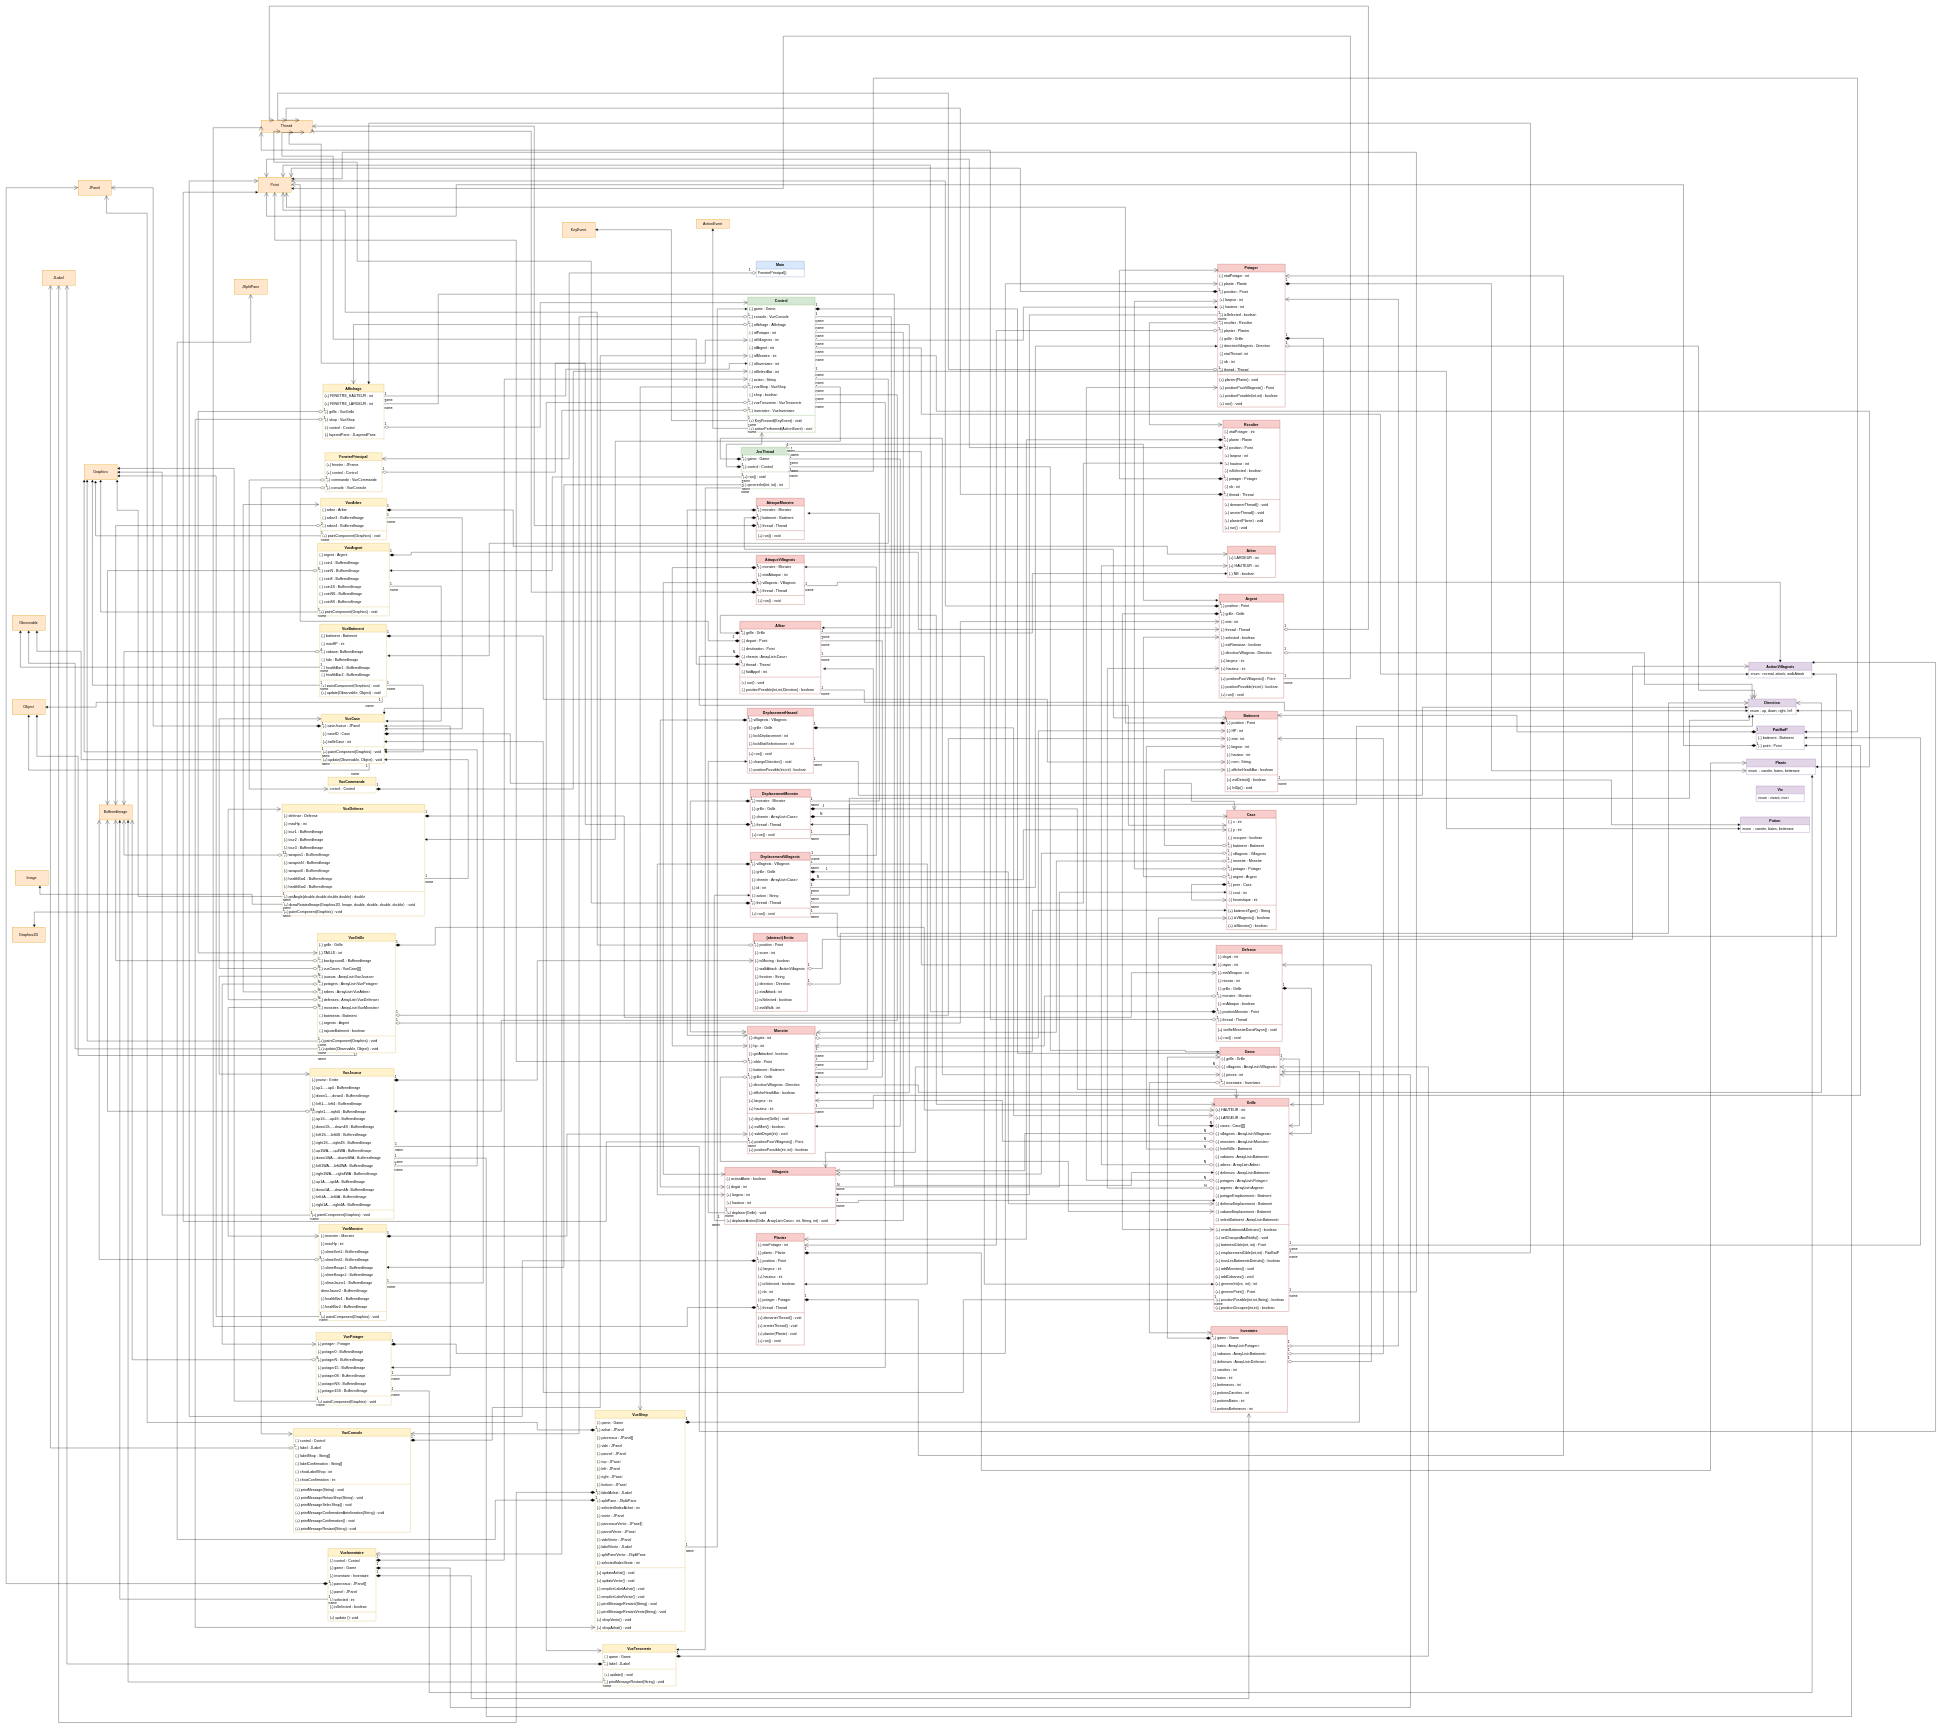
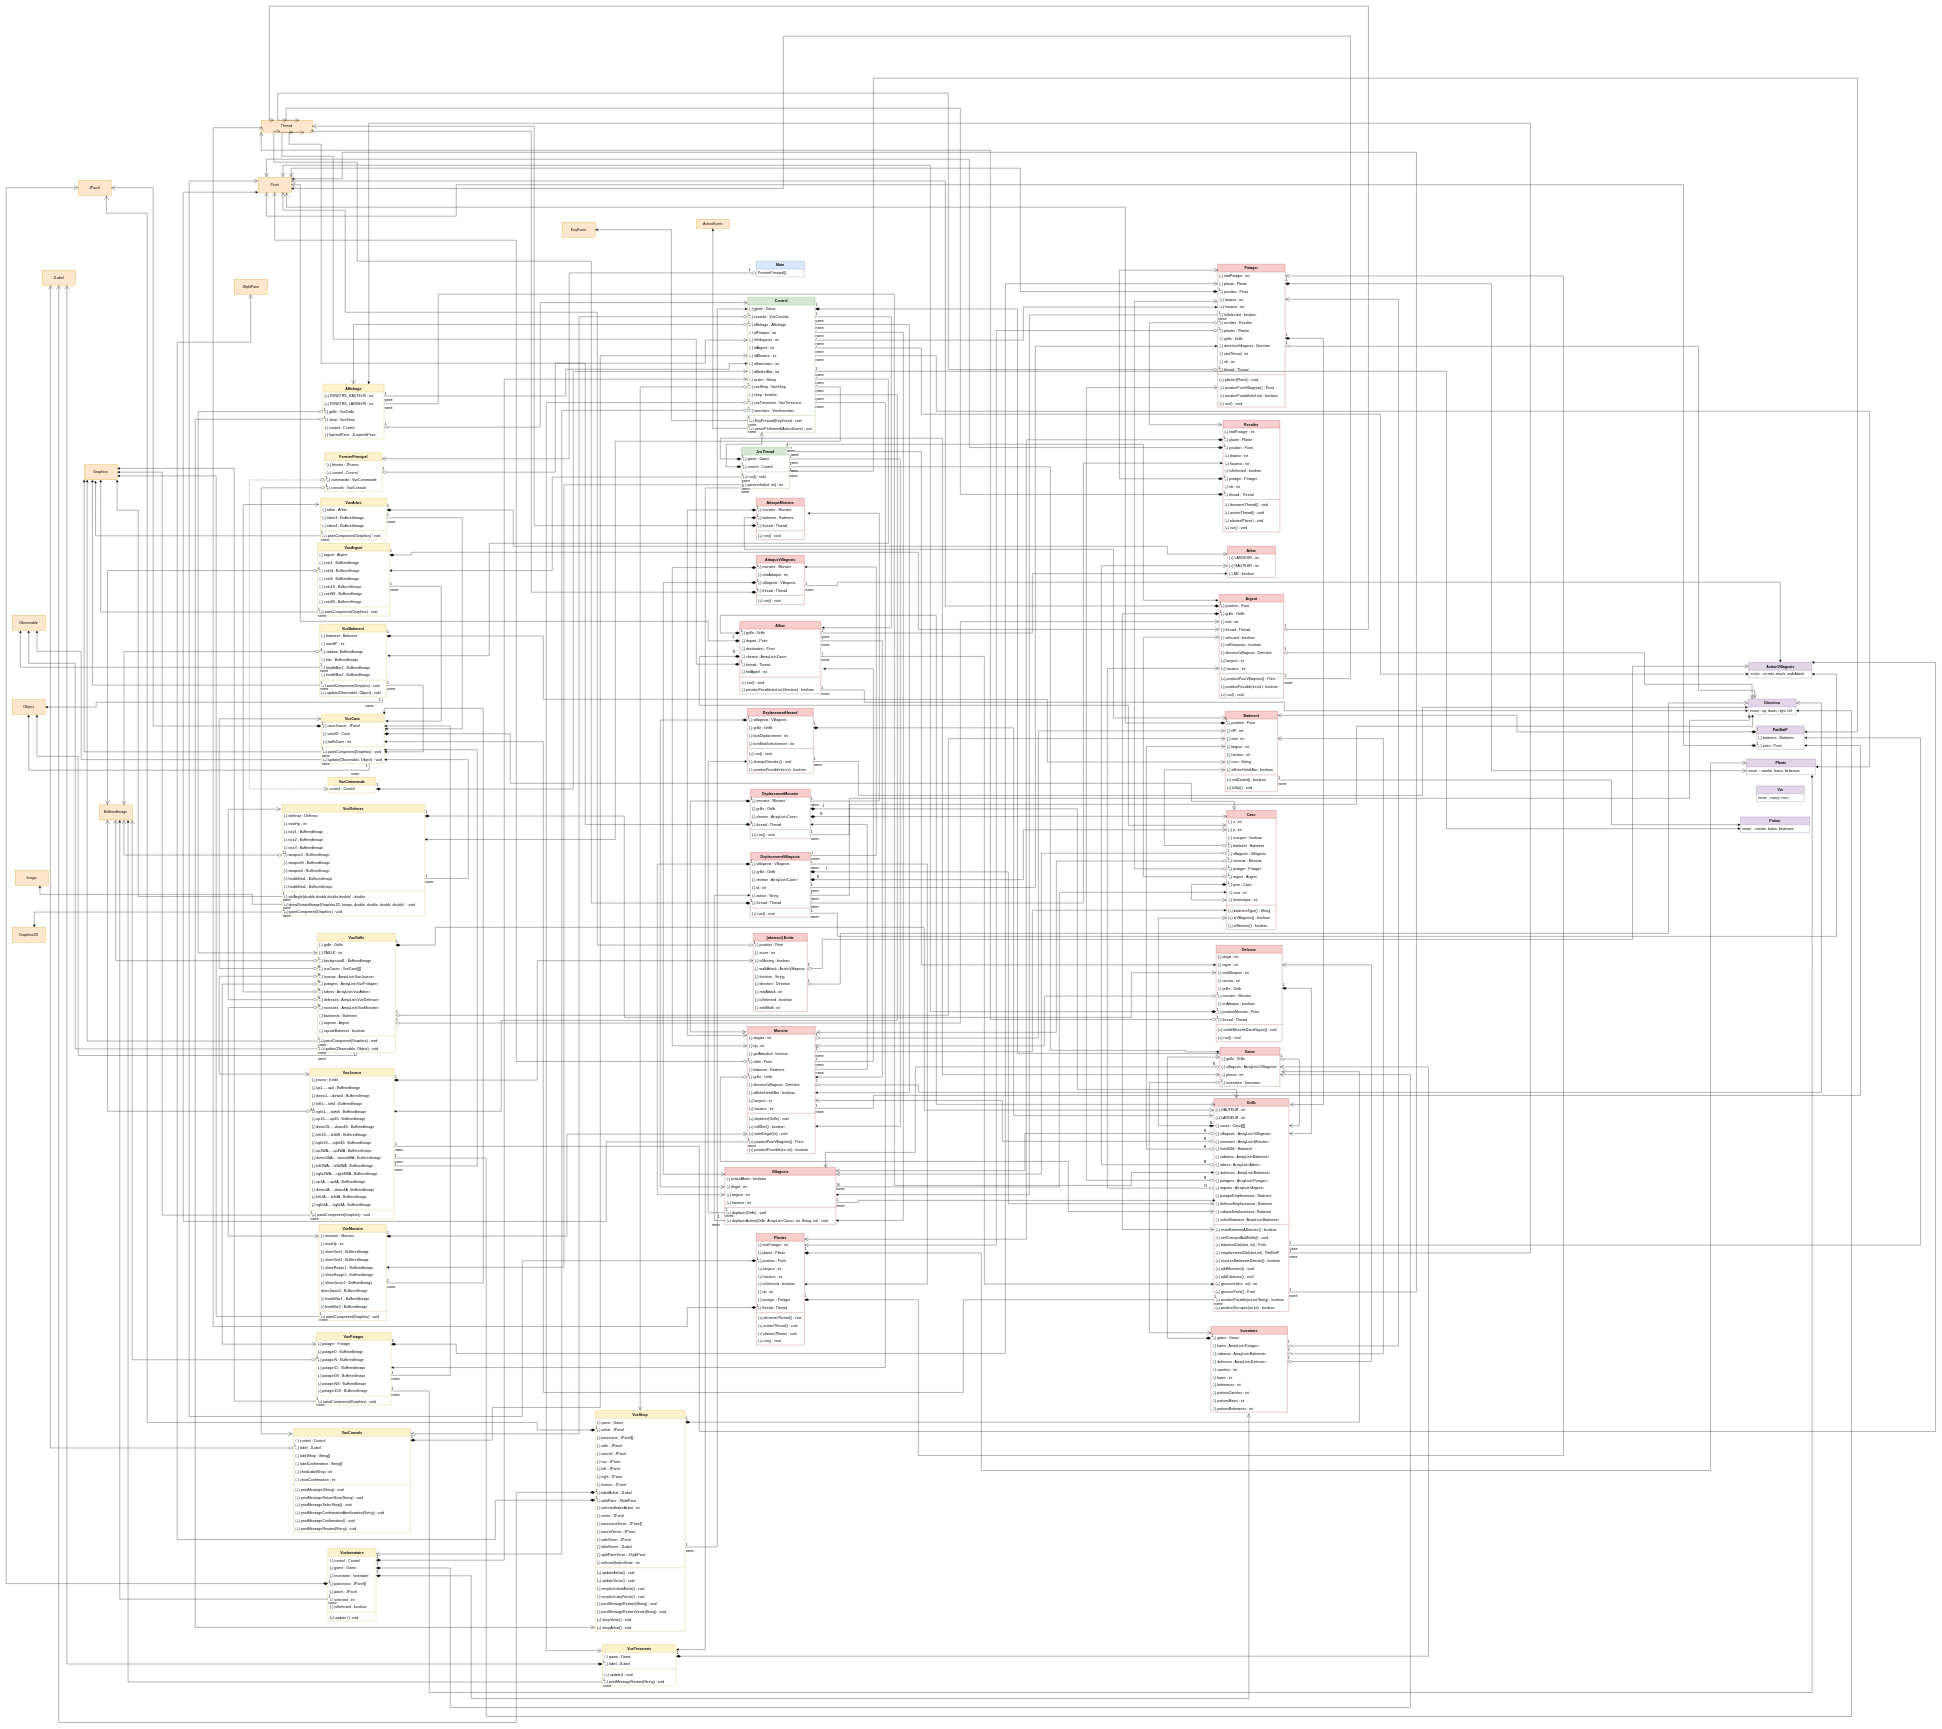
- <mxCell id="499" value="1" style="endArrow=open;html=1;endSize=12;startArrow=diamondThin;startSize=14;startFill=0;edgeStyle=orthogonalEdgeStyle;align=left;verticalAlign=bottom;rounded=0;exitX=0;exitY=0.5;exitDx=0;exitDy=0;entryX=0;entryY=0.5;entryDx=0;entryDy=0;" parent="1" source="271" target="307" edge="1"><mxGeometry x="-1" y="3" relative="1" as="geometry"><mxPoint x="1330" y="1620" as="sourcePoint" /><mxPoint x="1510" y="1600" as="targetPoint" /><Array as="points"><mxPoint x="830" y="1599" /><mxPoint x="830" y="2629" /></Array></mxGeometry></mxCell>
+ <mxCell id="499" value="1" style="endArrow=open;html=1;endSize=12;startArrow=diamondThin;startSize=14;startFill=0;edgeStyle=orthogonalEdgeStyle;align=left;verticalAlign=bottom;rounded=0;exitX=0;exitY=0.5;exitDx=0;exitDy=0;entryX=0;entryY=0.5;entryDx=0;entryDy=0;dashed=1;" parent="1" source="271" target="307" edge="1"><mxGeometry x="-1" y="3" relative="1" as="geometry"><mxPoint x="1330" y="1620" as="sourcePoint" /><mxPoint x="1510" y="1600" as="targetPoint" /><Array as="points"><mxPoint x="830" y="1599" /><mxPoint x="830" y="2629" /></Array></mxGeometry></mxCell>
- <mxCell id="501" value="2" style="endArrow=open;html=1;endSize=12;startArrow=diamondThin;startSize=14;startFill=0;edgeStyle=orthogonalEdgeStyle;align=left;verticalAlign=bottom;rounded=0;exitX=0;exitY=0.5;exitDx=0;exitDy=0;entryX=0.5;entryY=0;entryDx=0;entryDy=0;" parent="1" source="276" target="387" edge="1"><mxGeometry x="-1" y="3" relative="1" as="geometry"><mxPoint x="1350" y="1750" as="sourcePoint" /><mxPoint x="1510" y="1750" as="targetPoint" /></mxGeometry></mxCell>
- <mxCell id="553" value="8" style="endArrow=open;html=1;endSize=12;startArrow=diamondThin;startSize=14;startFill=0;edgeStyle=orthogonalEdgeStyle;align=left;verticalAlign=bottom;rounded=0;exitX=0;exitY=0.5;exitDx=0;exitDy=0;entryX=0;entryY=1;entryDx=0;entryDy=0;" parent="1" source="363" target="387" edge="1"><mxGeometry x="-1" y="3" relative="1" as="geometry"><mxPoint x="1320" y="4190" as="sourcePoint" /><mxPoint x="480" y="3390" as="targetPoint" /></mxGeometry></mxCell>
